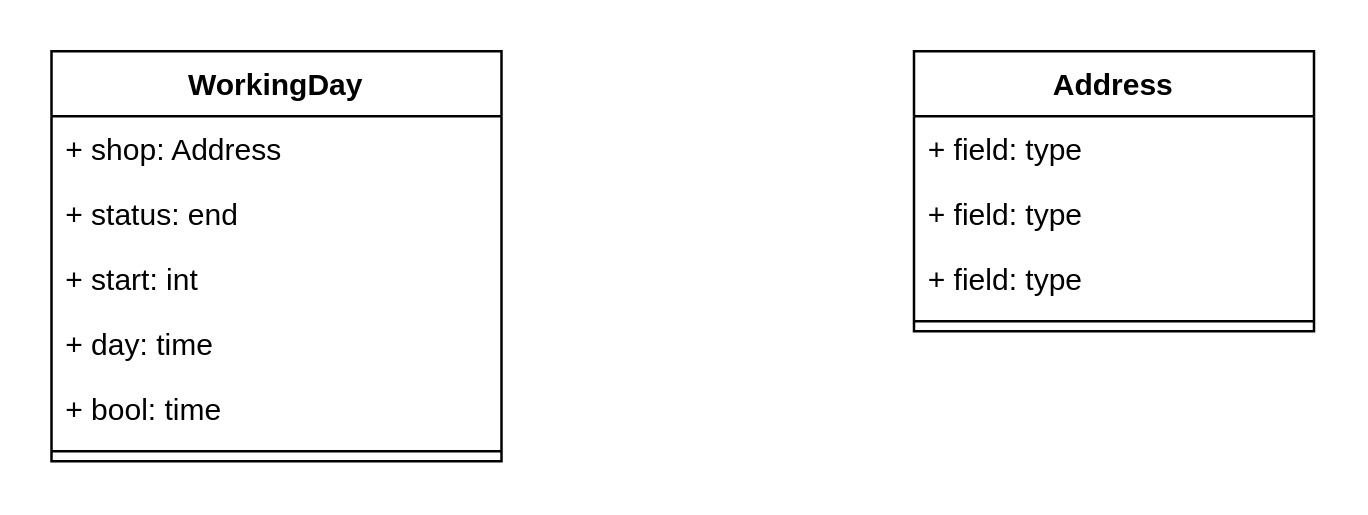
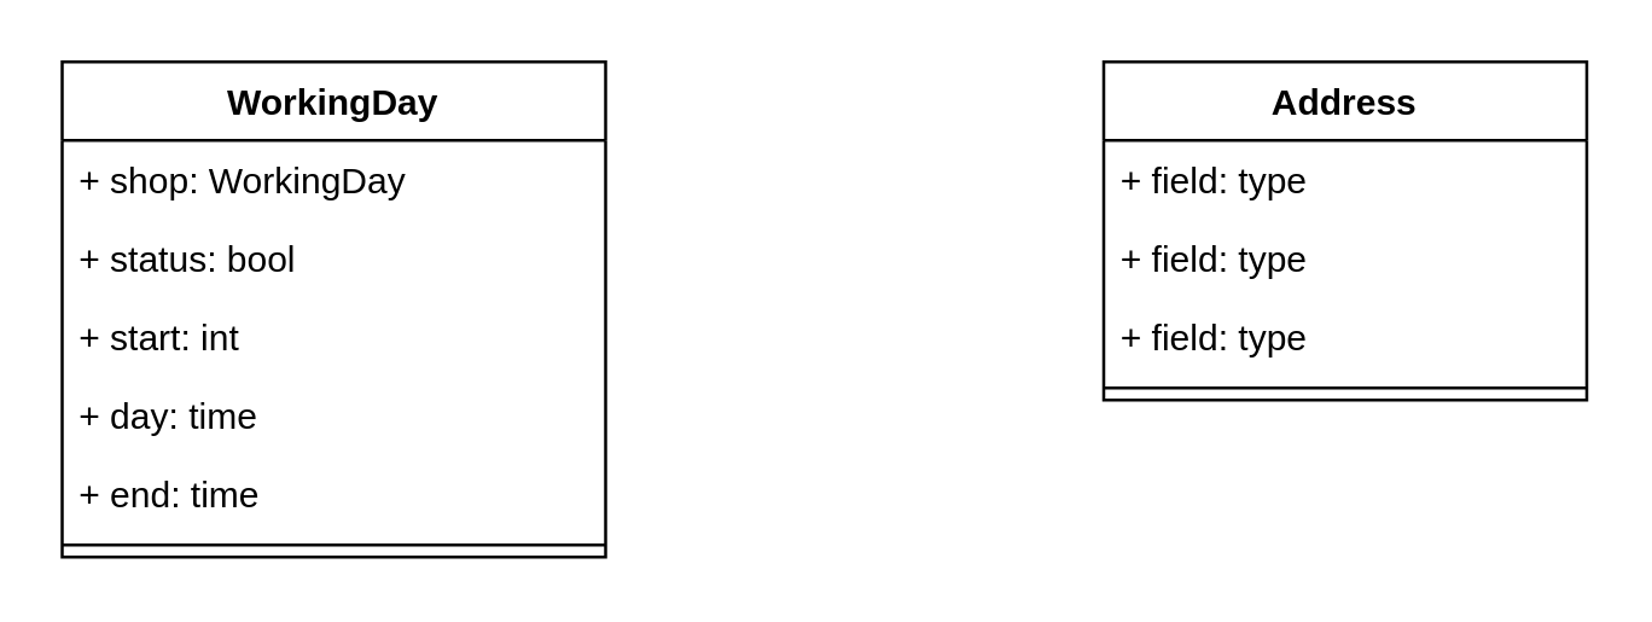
- <mxCell id="3" value="+ shop: Address" style="text;strokeColor=none;fillColor=none;align=left;verticalAlign=top;spacingLeft=4;spacingRight=4;overflow=hidden;rotatable=0;points=[[0,0.5],[1,0.5]];portConstraint=eastwest;" vertex="1" parent="2"><mxGeometry y="26" width="180" height="26" as="geometry" /></mxCell>
+ <mxCell id="3" value="+ shop: WorkingDay" style="text;strokeColor=none;fillColor=none;align=left;verticalAlign=top;spacingLeft=4;spacingRight=4;overflow=hidden;rotatable=0;points=[[0,0.5],[1,0.5]];portConstraint=eastwest;" vertex="1" parent="2"><mxGeometry y="26" width="180" height="26" as="geometry" /></mxCell>
- <mxCell id="4" value="+ status: end" style="text;strokeColor=none;fillColor=none;align=left;verticalAlign=top;spacingLeft=4;spacingRight=4;overflow=hidden;rotatable=0;points=[[0,0.5],[1,0.5]];portConstraint=eastwest;" vertex="1" parent="2"><mxGeometry y="52" width="180" height="26" as="geometry" /></mxCell>
+ <mxCell id="4" value="+ status: bool" style="text;strokeColor=none;fillColor=none;align=left;verticalAlign=top;spacingLeft=4;spacingRight=4;overflow=hidden;rotatable=0;points=[[0,0.5],[1,0.5]];portConstraint=eastwest;" vertex="1" parent="2"><mxGeometry y="52" width="180" height="26" as="geometry" /></mxCell>
- <mxCell id="7" value="+ bool: time" style="text;strokeColor=none;fillColor=none;align=left;verticalAlign=top;spacingLeft=4;spacingRight=4;overflow=hidden;rotatable=0;points=[[0,0.5],[1,0.5]];portConstraint=eastwest;" vertex="1" parent="2"><mxGeometry y="130" width="180" height="26" as="geometry" /></mxCell>
+ <mxCell id="7" value="+ end: time" style="text;strokeColor=none;fillColor=none;align=left;verticalAlign=top;spacingLeft=4;spacingRight=4;overflow=hidden;rotatable=0;points=[[0,0.5],[1,0.5]];portConstraint=eastwest;" vertex="1" parent="2"><mxGeometry y="130" width="180" height="26" as="geometry" /></mxCell>
